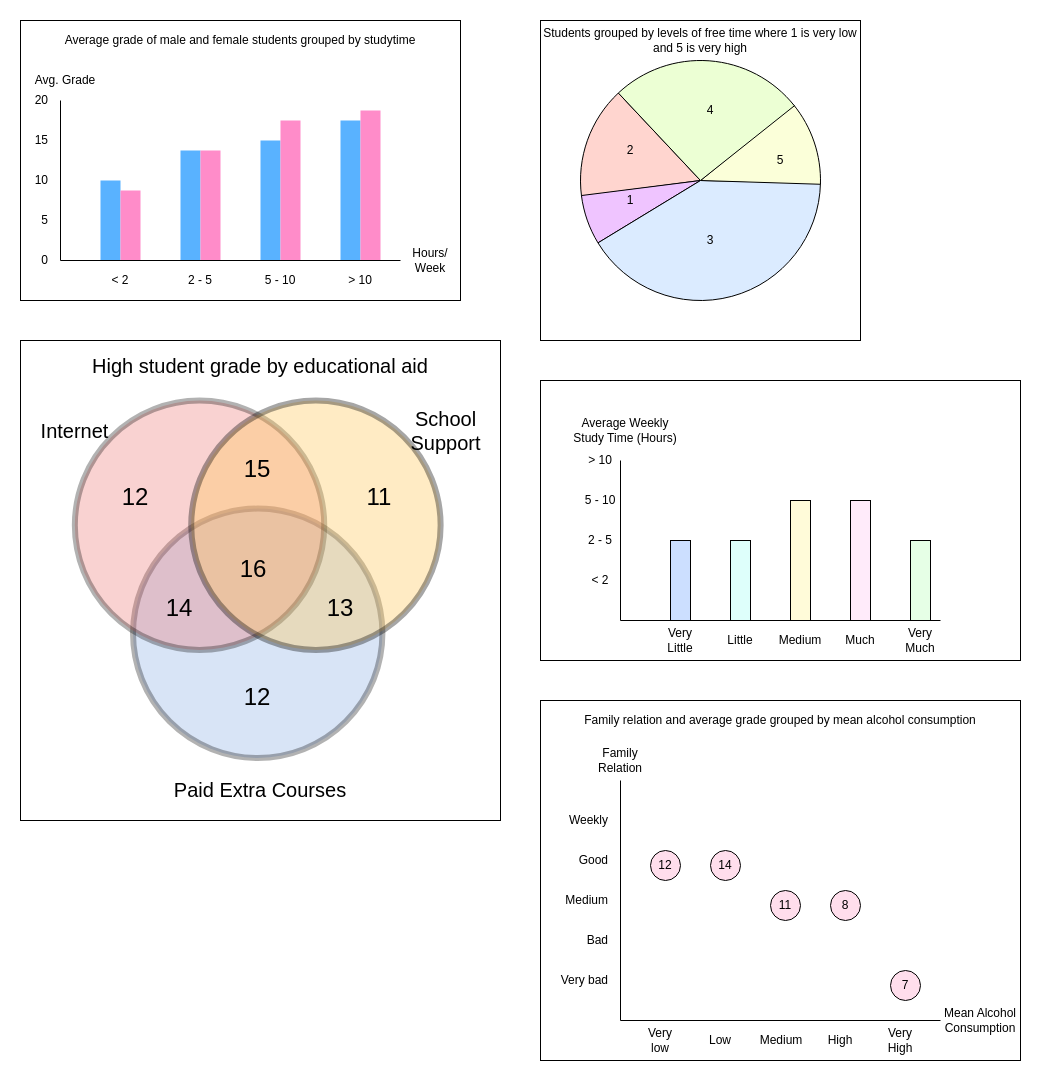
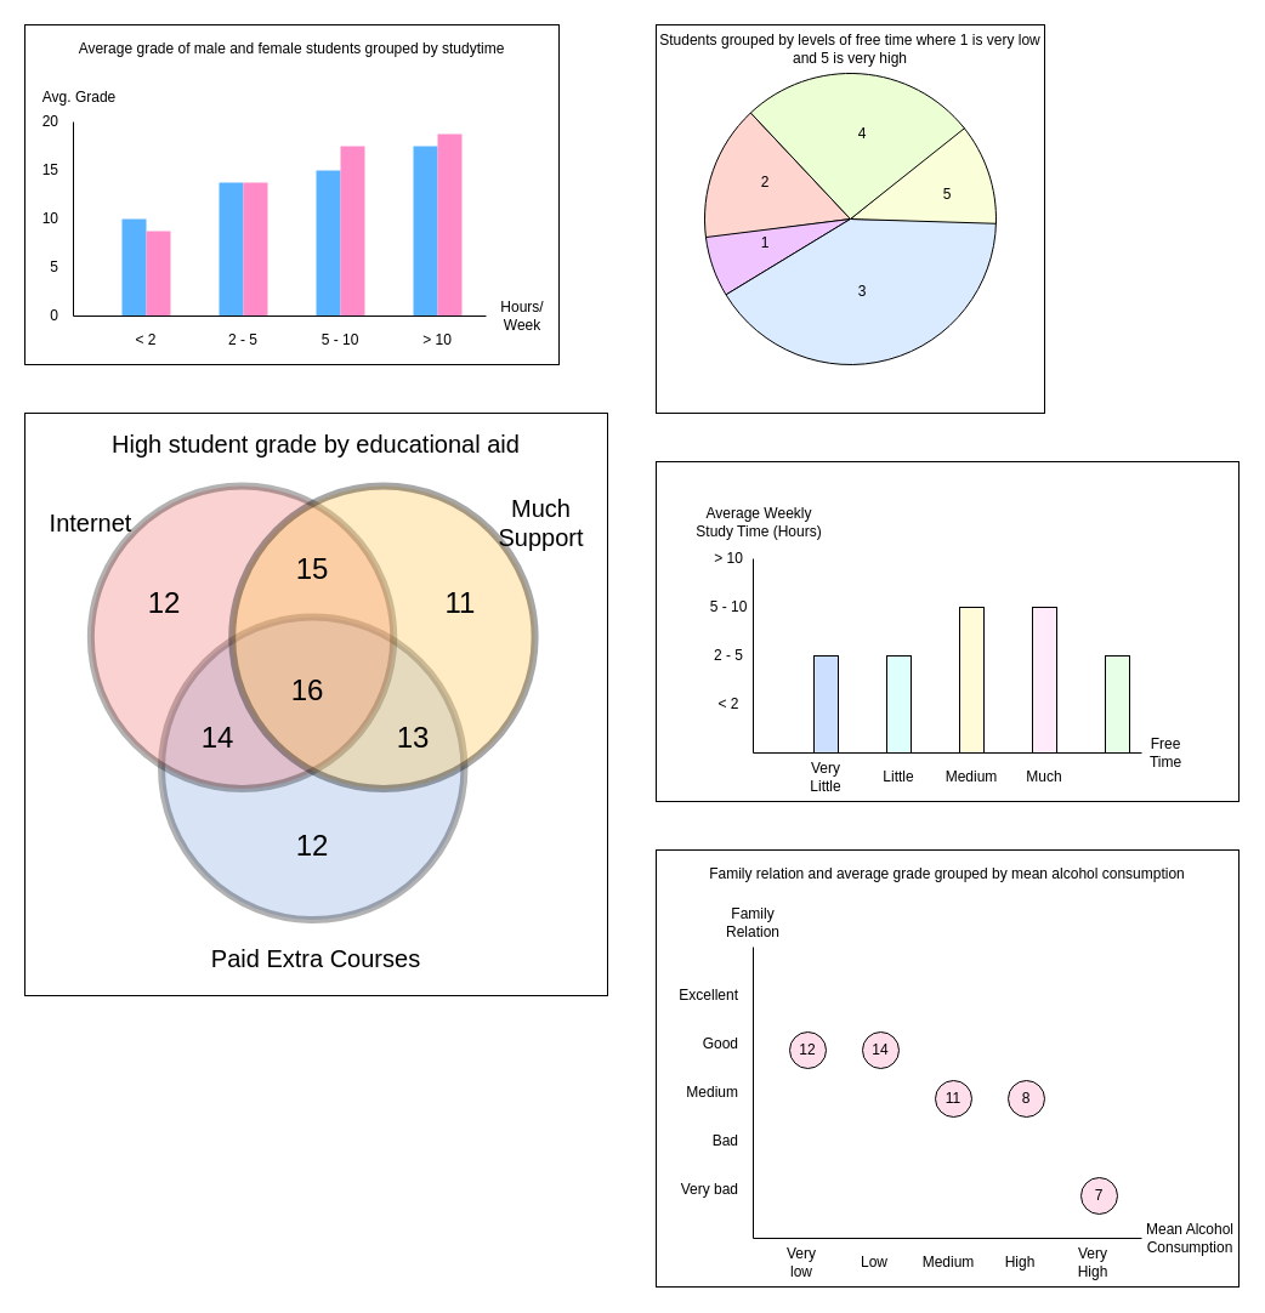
- <mxCell id="40" value="School Support" style="text;html=1;strokeColor=none;fillColor=none;align=center;verticalAlign=middle;whiteSpace=wrap;rounded=1;shadow=0;comic=0;fontSize=20;fontColor=#000000;arcSize=0;fontStyle=0" parent="28" vertex="1"><mxGeometry x="371.325" y="8.313" width="88.675" height="44.337" as="geometry" /></mxCell>
+ <mxCell id="40" value="Much Support" style="text;html=1;strokeColor=none;fillColor=none;align=center;verticalAlign=middle;whiteSpace=wrap;rounded=1;shadow=0;comic=0;fontSize=20;fontColor=#000000;arcSize=0;fontStyle=0" parent="28" vertex="1"><mxGeometry x="371.325" y="8.313" width="88.675" height="44.337" as="geometry" /></mxCell>
+ <mxCell id="66" value="Free Time" style="text;html=1;strokeColor=none;fillColor=none;align=center;verticalAlign=middle;whiteSpace=wrap;rounded=0;hachureGap=4;pointerEvents=0;" parent="56" vertex="1"><mxGeometry x="400" y="230" width="40" height="20" as="geometry" /></mxCell>
- <mxCell id="64" value="Very Much" style="text;html=1;strokeColor=none;fillColor=none;align=center;verticalAlign=middle;whiteSpace=wrap;rounded=0;hachureGap=4;pointerEvents=0;" parent="56" vertex="1"><mxGeometry x="360" y="250" width="40" height="20" as="geometry" /></mxCell>
- <mxCell id="91" value="Weekly" style="text;html=1;strokeColor=none;fillColor=none;align=right;verticalAlign=middle;whiteSpace=wrap;rounded=0;hachureGap=4;pointerEvents=0;" parent="76" vertex="1"><mxGeometry x="10" y="110" width="60" height="20" as="geometry" /></mxCell>
+ <mxCell id="91" value="Excellent" style="text;html=1;strokeColor=none;fillColor=none;align=right;verticalAlign=middle;whiteSpace=wrap;rounded=0;hachureGap=4;pointerEvents=0;" parent="76" vertex="1"><mxGeometry x="10" y="110" width="60" height="20" as="geometry" /></mxCell>
